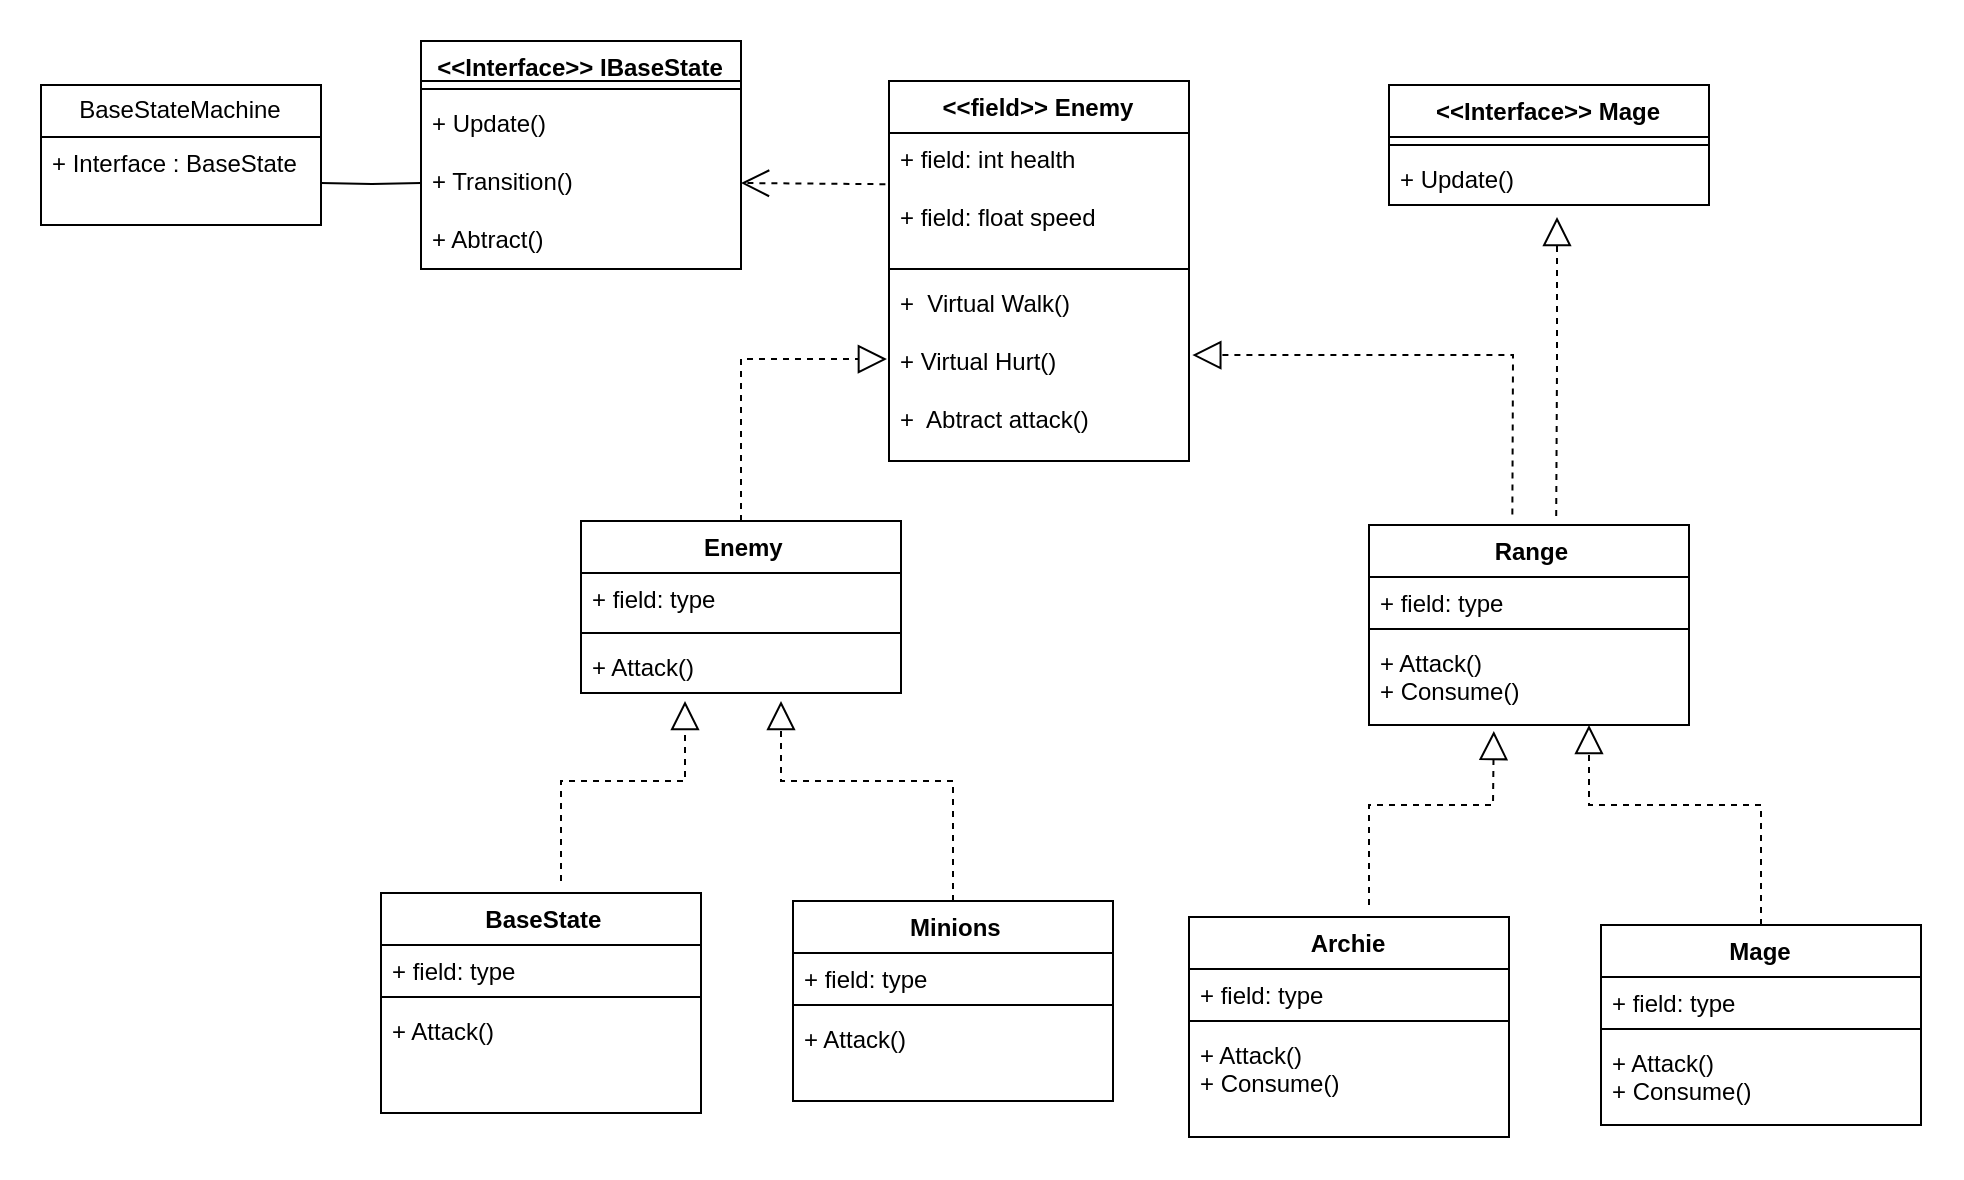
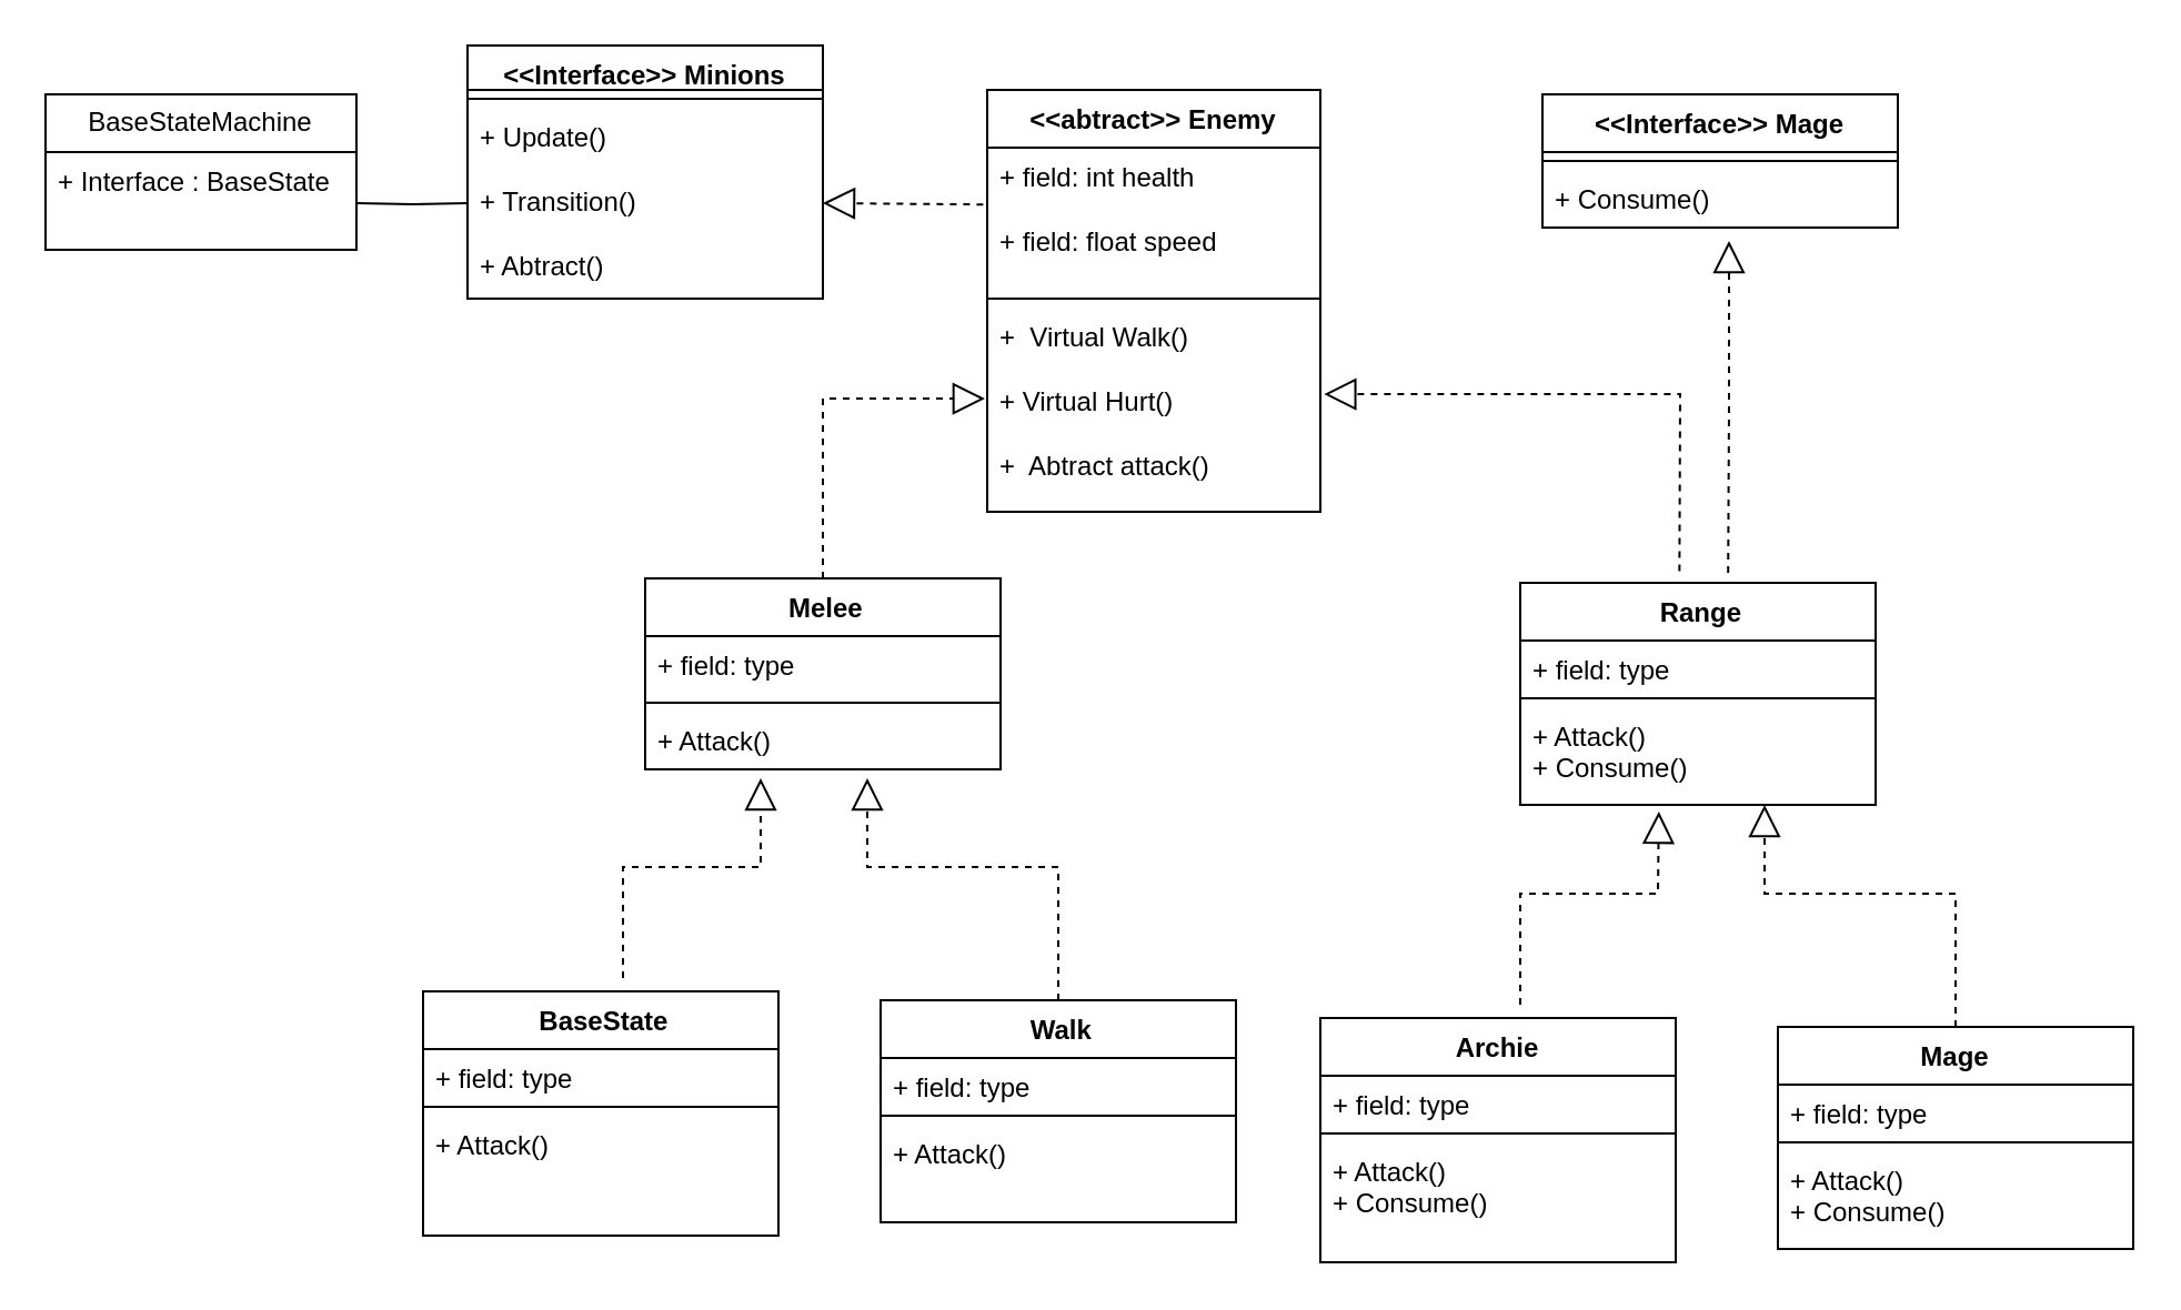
- <mxCell id="40" value="&lt;div&gt;&amp;lt;&amp;lt;Interface&amp;gt;&amp;gt; IBaseState&lt;/div&gt;" style="swimlane;fontStyle=1;align=center;verticalAlign=top;childLayout=stackLayout;horizontal=1;startSize=20;horizontalStack=0;resizeParent=1;resizeParentMax=0;resizeLast=0;collapsible=1;marginBottom=0;whiteSpace=wrap;html=1;" vertex="1" parent="1"><mxGeometry x="210" y="20" width="160" height="114" as="geometry" /></mxCell>
+ <mxCell id="40" value="&lt;div&gt;&amp;lt;&amp;lt;Interface&amp;gt;&amp;gt; Minions&lt;/div&gt;" style="swimlane;fontStyle=1;align=center;verticalAlign=top;childLayout=stackLayout;horizontal=1;startSize=20;horizontalStack=0;resizeParent=1;resizeParentMax=0;resizeLast=0;collapsible=1;marginBottom=0;whiteSpace=wrap;html=1;" vertex="1" parent="1"><mxGeometry x="210" y="20" width="160" height="114" as="geometry" /></mxCell>
- <mxCell id="2" value="&amp;lt;&amp;lt;field&amp;gt;&amp;gt; Enemy" style="swimlane;fontStyle=1;align=center;verticalAlign=top;childLayout=stackLayout;horizontal=1;startSize=26;horizontalStack=0;resizeParent=1;resizeParentMax=0;resizeLast=0;collapsible=1;marginBottom=0;whiteSpace=wrap;html=1;" vertex="1" parent="1"><mxGeometry x="444" y="40" width="150" height="190" as="geometry"><mxRectangle x="240" y="200" width="100" height="30" as="alternateBounds" /></mxGeometry></mxCell>
+ <mxCell id="2" value="&amp;lt;&amp;lt;abtract&amp;gt;&amp;gt; Enemy" style="swimlane;fontStyle=1;align=center;verticalAlign=top;childLayout=stackLayout;horizontal=1;startSize=26;horizontalStack=0;resizeParent=1;resizeParentMax=0;resizeLast=0;collapsible=1;marginBottom=0;whiteSpace=wrap;html=1;" vertex="1" parent="1"><mxGeometry x="444" y="40" width="150" height="190" as="geometry"><mxRectangle x="240" y="200" width="100" height="30" as="alternateBounds" /></mxGeometry></mxCell>
- <mxCell id="29" value="+ Update()&lt;div style=&quot;border-color: var(--border-color);&quot;&gt;&lt;br style=&quot;border-color: var(--border-color);&quot;&gt;&lt;/div&gt;" style="text;strokeColor=none;fillColor=none;align=left;verticalAlign=top;spacingLeft=4;spacingRight=4;overflow=hidden;rotatable=0;points=[[0,0.5],[1,0.5]];portConstraint=eastwest;whiteSpace=wrap;html=1;" vertex="1" parent="27"><mxGeometry y="34" width="160" height="26" as="geometry" /></mxCell>
+ <mxCell id="29" value="+ Consume()&lt;div style=&quot;border-color: var(--border-color);&quot;&gt;&lt;br style=&quot;border-color: var(--border-color);&quot;&gt;&lt;/div&gt;" style="text;strokeColor=none;fillColor=none;align=left;verticalAlign=top;spacingLeft=4;spacingRight=4;overflow=hidden;rotatable=0;points=[[0,0.5],[1,0.5]];portConstraint=eastwest;whiteSpace=wrap;html=1;" vertex="1" parent="27"><mxGeometry y="34" width="160" height="26" as="geometry" /></mxCell>
- <mxCell id="43" value="" style="endArrow=open;dashed=1;endFill=0;endSize=12;html=1;rounded=0;entryX=1;entryY=0.5;entryDx=0;entryDy=0;exitX=-0.012;exitY=0.4;exitDx=0;exitDy=0;exitPerimeter=0;" edge="1" parent="1" source="3" target="42"><mxGeometry width="160" relative="1" as="geometry"><mxPoint x="390" y="110" as="sourcePoint" /><mxPoint x="550" y="110" as="targetPoint" /></mxGeometry></mxCell>
+ <mxCell id="43" value="" style="endArrow=block;dashed=1;endFill=0;endSize=12;html=1;rounded=0;entryX=1;entryY=0.5;entryDx=0;entryDy=0;exitX=-0.012;exitY=0.4;exitDx=0;exitDy=0;exitPerimeter=0;" edge="1" parent="1" source="3" target="42"><mxGeometry width="160" relative="1" as="geometry"><mxPoint x="390" y="110" as="sourcePoint" /><mxPoint x="550" y="110" as="targetPoint" /></mxGeometry></mxCell>
- <mxCell id="6" value="&amp;nbsp;Enemy&lt;div&gt;&lt;br&gt;&lt;/div&gt;" style="swimlane;fontStyle=1;align=center;verticalAlign=top;childLayout=stackLayout;horizontal=1;startSize=26;horizontalStack=0;resizeParent=1;resizeParentMax=0;resizeLast=0;collapsible=1;marginBottom=0;whiteSpace=wrap;html=1;" vertex="1" parent="1"><mxGeometry x="290" y="260" width="160" height="86" as="geometry" /></mxCell>
+ <mxCell id="6" value="&amp;nbsp;Melee&lt;div&gt;&lt;br&gt;&lt;/div&gt;" style="swimlane;fontStyle=1;align=center;verticalAlign=top;childLayout=stackLayout;horizontal=1;startSize=26;horizontalStack=0;resizeParent=1;resizeParentMax=0;resizeLast=0;collapsible=1;marginBottom=0;whiteSpace=wrap;html=1;" vertex="1" parent="1"><mxGeometry x="290" y="260" width="160" height="86" as="geometry" /></mxCell>
- <mxCell id="34" value="&amp;nbsp;Minions&lt;div&gt;&lt;br&gt;&lt;/div&gt;" style="swimlane;fontStyle=1;align=center;verticalAlign=top;childLayout=stackLayout;horizontal=1;startSize=26;horizontalStack=0;resizeParent=1;resizeParentMax=0;resizeLast=0;collapsible=1;marginBottom=0;whiteSpace=wrap;html=1;" vertex="1" parent="1"><mxGeometry x="396" y="450" width="160" height="100" as="geometry" /></mxCell>
+ <mxCell id="34" value="&amp;nbsp;Walk&lt;div&gt;&lt;br&gt;&lt;/div&gt;" style="swimlane;fontStyle=1;align=center;verticalAlign=top;childLayout=stackLayout;horizontal=1;startSize=26;horizontalStack=0;resizeParent=1;resizeParentMax=0;resizeLast=0;collapsible=1;marginBottom=0;whiteSpace=wrap;html=1;" vertex="1" parent="1"><mxGeometry x="396" y="450" width="160" height="100" as="geometry" /></mxCell>
